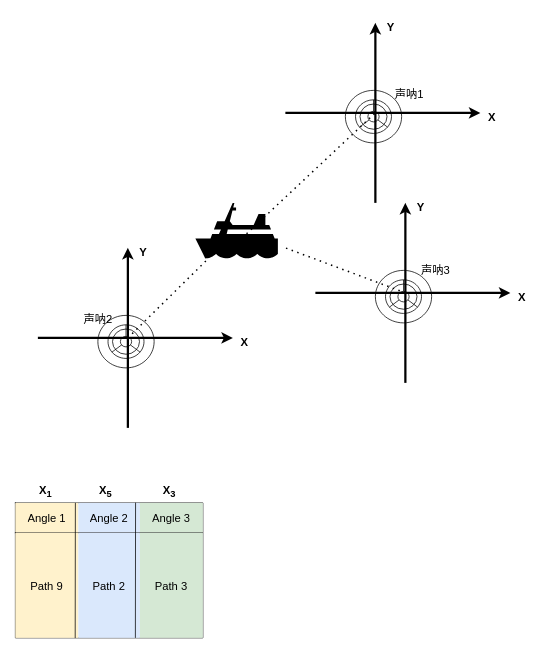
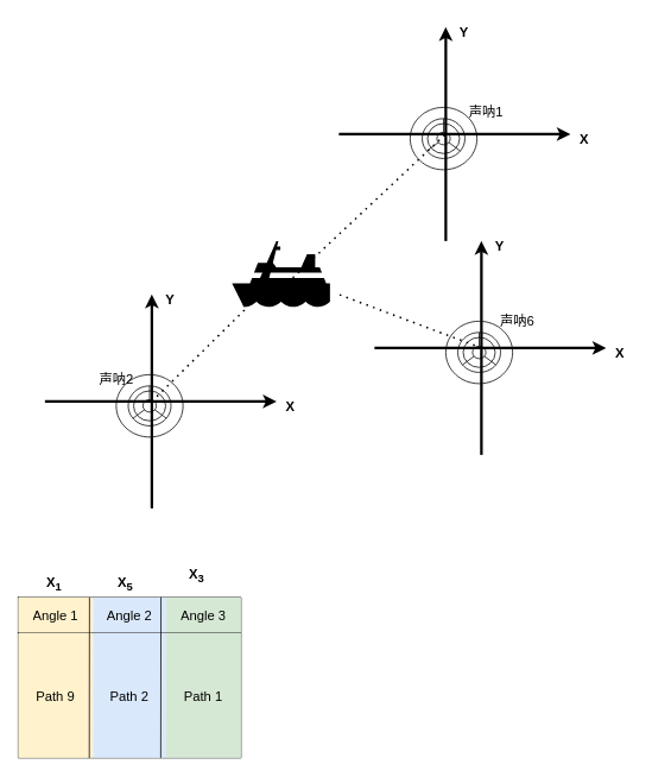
- <mxCell id="23" value="声呐3" style="text;html=1;align=center;verticalAlign=middle;resizable=0;points=[];autosize=1;strokeColor=none;fillColor=none;fontSize=15;" parent="1" vertex="1"><mxGeometry x="550" y="344" width="60" height="30" as="geometry" /></mxCell>
+ <mxCell id="23" value="声呐6" style="text;html=1;align=center;verticalAlign=middle;resizable=0;points=[];autosize=1;strokeColor=none;fillColor=none;fontSize=15;" parent="1" vertex="1"><mxGeometry x="550" y="344" width="60" height="30" as="geometry" /></mxCell>
- <mxCell id="38" value="&lt;b&gt;X&lt;sub&gt;3&lt;/sub&gt;&lt;/b&gt;" style="text;html=1;align=center;verticalAlign=middle;resizable=0;points=[];autosize=1;strokeColor=none;fillColor=none;fontSize=15;" vertex="1" parent="1"><mxGeometry x="205" y="640" width="40" height="30" as="geometry" /></mxCell>
+ <mxCell id="38" value="&lt;b&gt;X&lt;sub&gt;3&lt;/sub&gt;&lt;/b&gt;" style="text;html=1;align=center;verticalAlign=middle;resizable=0;points=[];autosize=1;strokeColor=none;fillColor=none;fontSize=15;" vertex="1" parent="1"><mxGeometry x="200" y="630" width="40" height="30" as="geometry" /></mxCell>
- <mxCell id="33" value="&lt;span style=&quot;font-size: 15px;&quot;&gt;Path 3&lt;/span&gt;" style="shape=partialRectangle;html=1;whiteSpace=wrap;connectable=0;fillColor=#d5e8d4;top=0;left=0;bottom=0;right=0;overflow=hidden;fontSize=12;strokeColor=#82b366;" vertex="1" parent="30"><mxGeometry x="166" width="84" height="140" as="geometry"><mxRectangle width="84" height="140" as="alternateBounds" /></mxGeometry></mxCell>
+ <mxCell id="33" value="&lt;span style=&quot;font-size: 15px;&quot;&gt;Path 1&lt;/span&gt;" style="shape=partialRectangle;html=1;whiteSpace=wrap;connectable=0;fillColor=#d5e8d4;top=0;left=0;bottom=0;right=0;overflow=hidden;fontSize=12;strokeColor=#82b366;" vertex="1" parent="30"><mxGeometry x="166" width="84" height="140" as="geometry"><mxRectangle width="84" height="140" as="alternateBounds" /></mxGeometry></mxCell>
